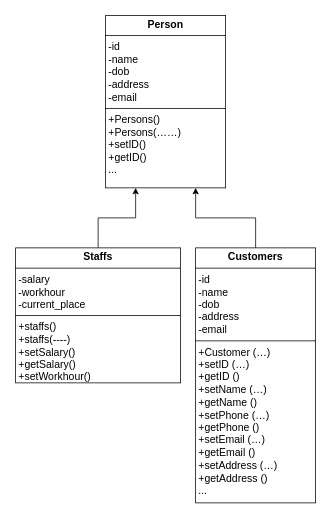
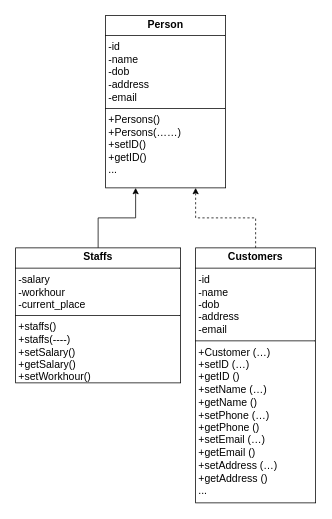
- <mxCell id="5" style="edgeStyle=orthogonalEdgeStyle;rounded=0;orthogonalLoop=1;jettySize=auto;html=1;entryX=0.75;entryY=1;entryDx=0;entryDy=0;" parent="1" source="6" target="2" edge="1"><mxGeometry relative="1" as="geometry"><mxPoint x="320" y="270" as="targetPoint" /><Array as="points"><mxPoint x="340" y="290" /><mxPoint x="260" y="290" /></Array></mxGeometry></mxCell>
+ <mxCell id="5" style="edgeStyle=orthogonalEdgeStyle;rounded=0;orthogonalLoop=1;jettySize=auto;html=1;entryX=0.75;entryY=1;entryDx=0;entryDy=0;dashed=1;" parent="1" source="6" target="2" edge="1"><mxGeometry relative="1" as="geometry"><mxPoint x="320" y="270" as="targetPoint" /><Array as="points"><mxPoint x="340" y="290" /><mxPoint x="260" y="290" /></Array></mxGeometry></mxCell>
